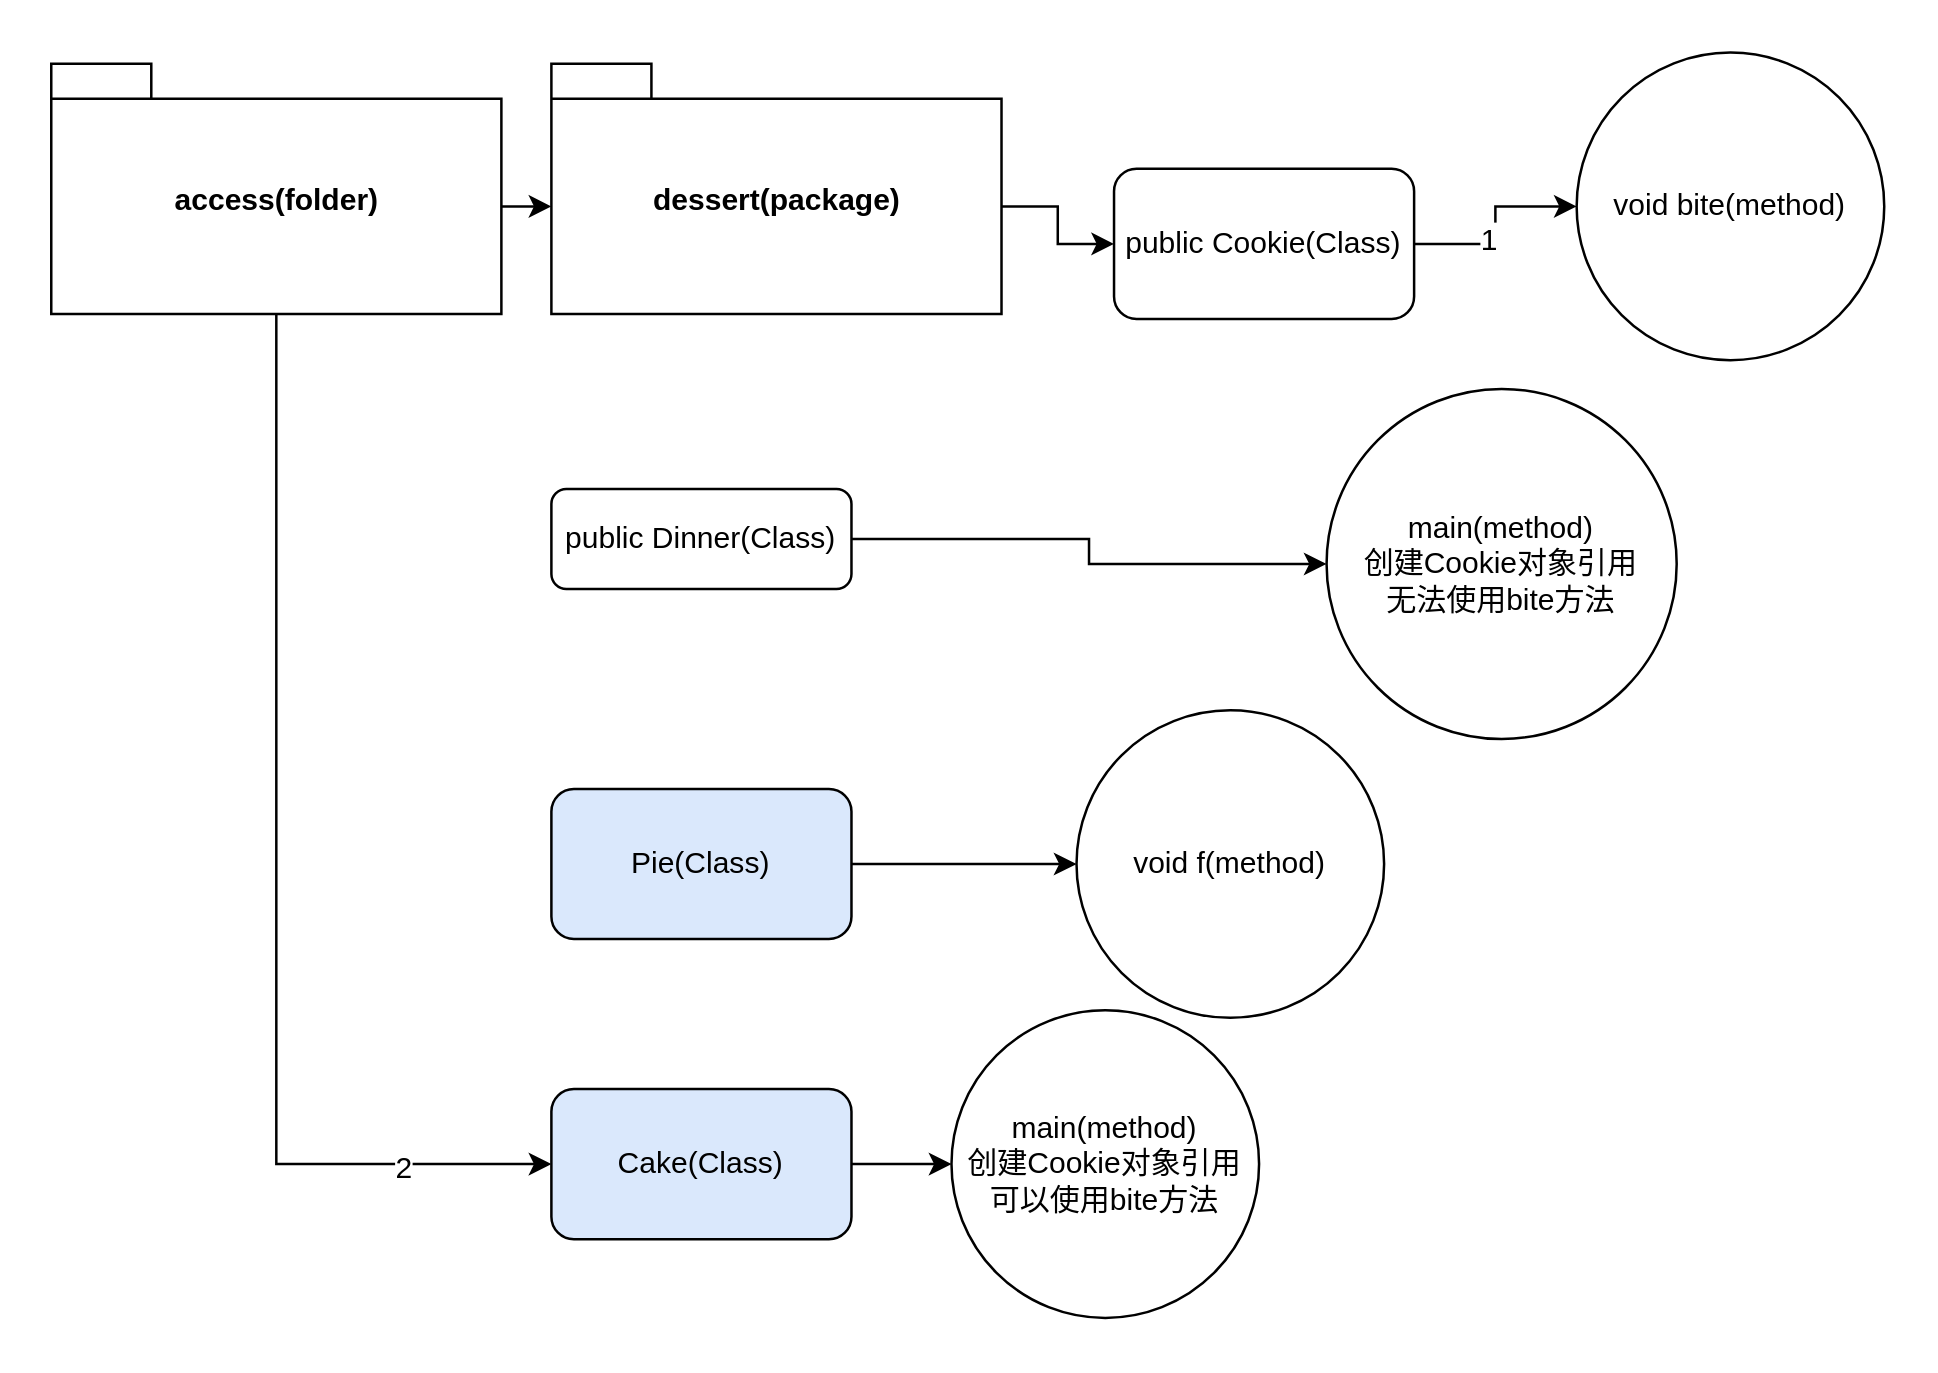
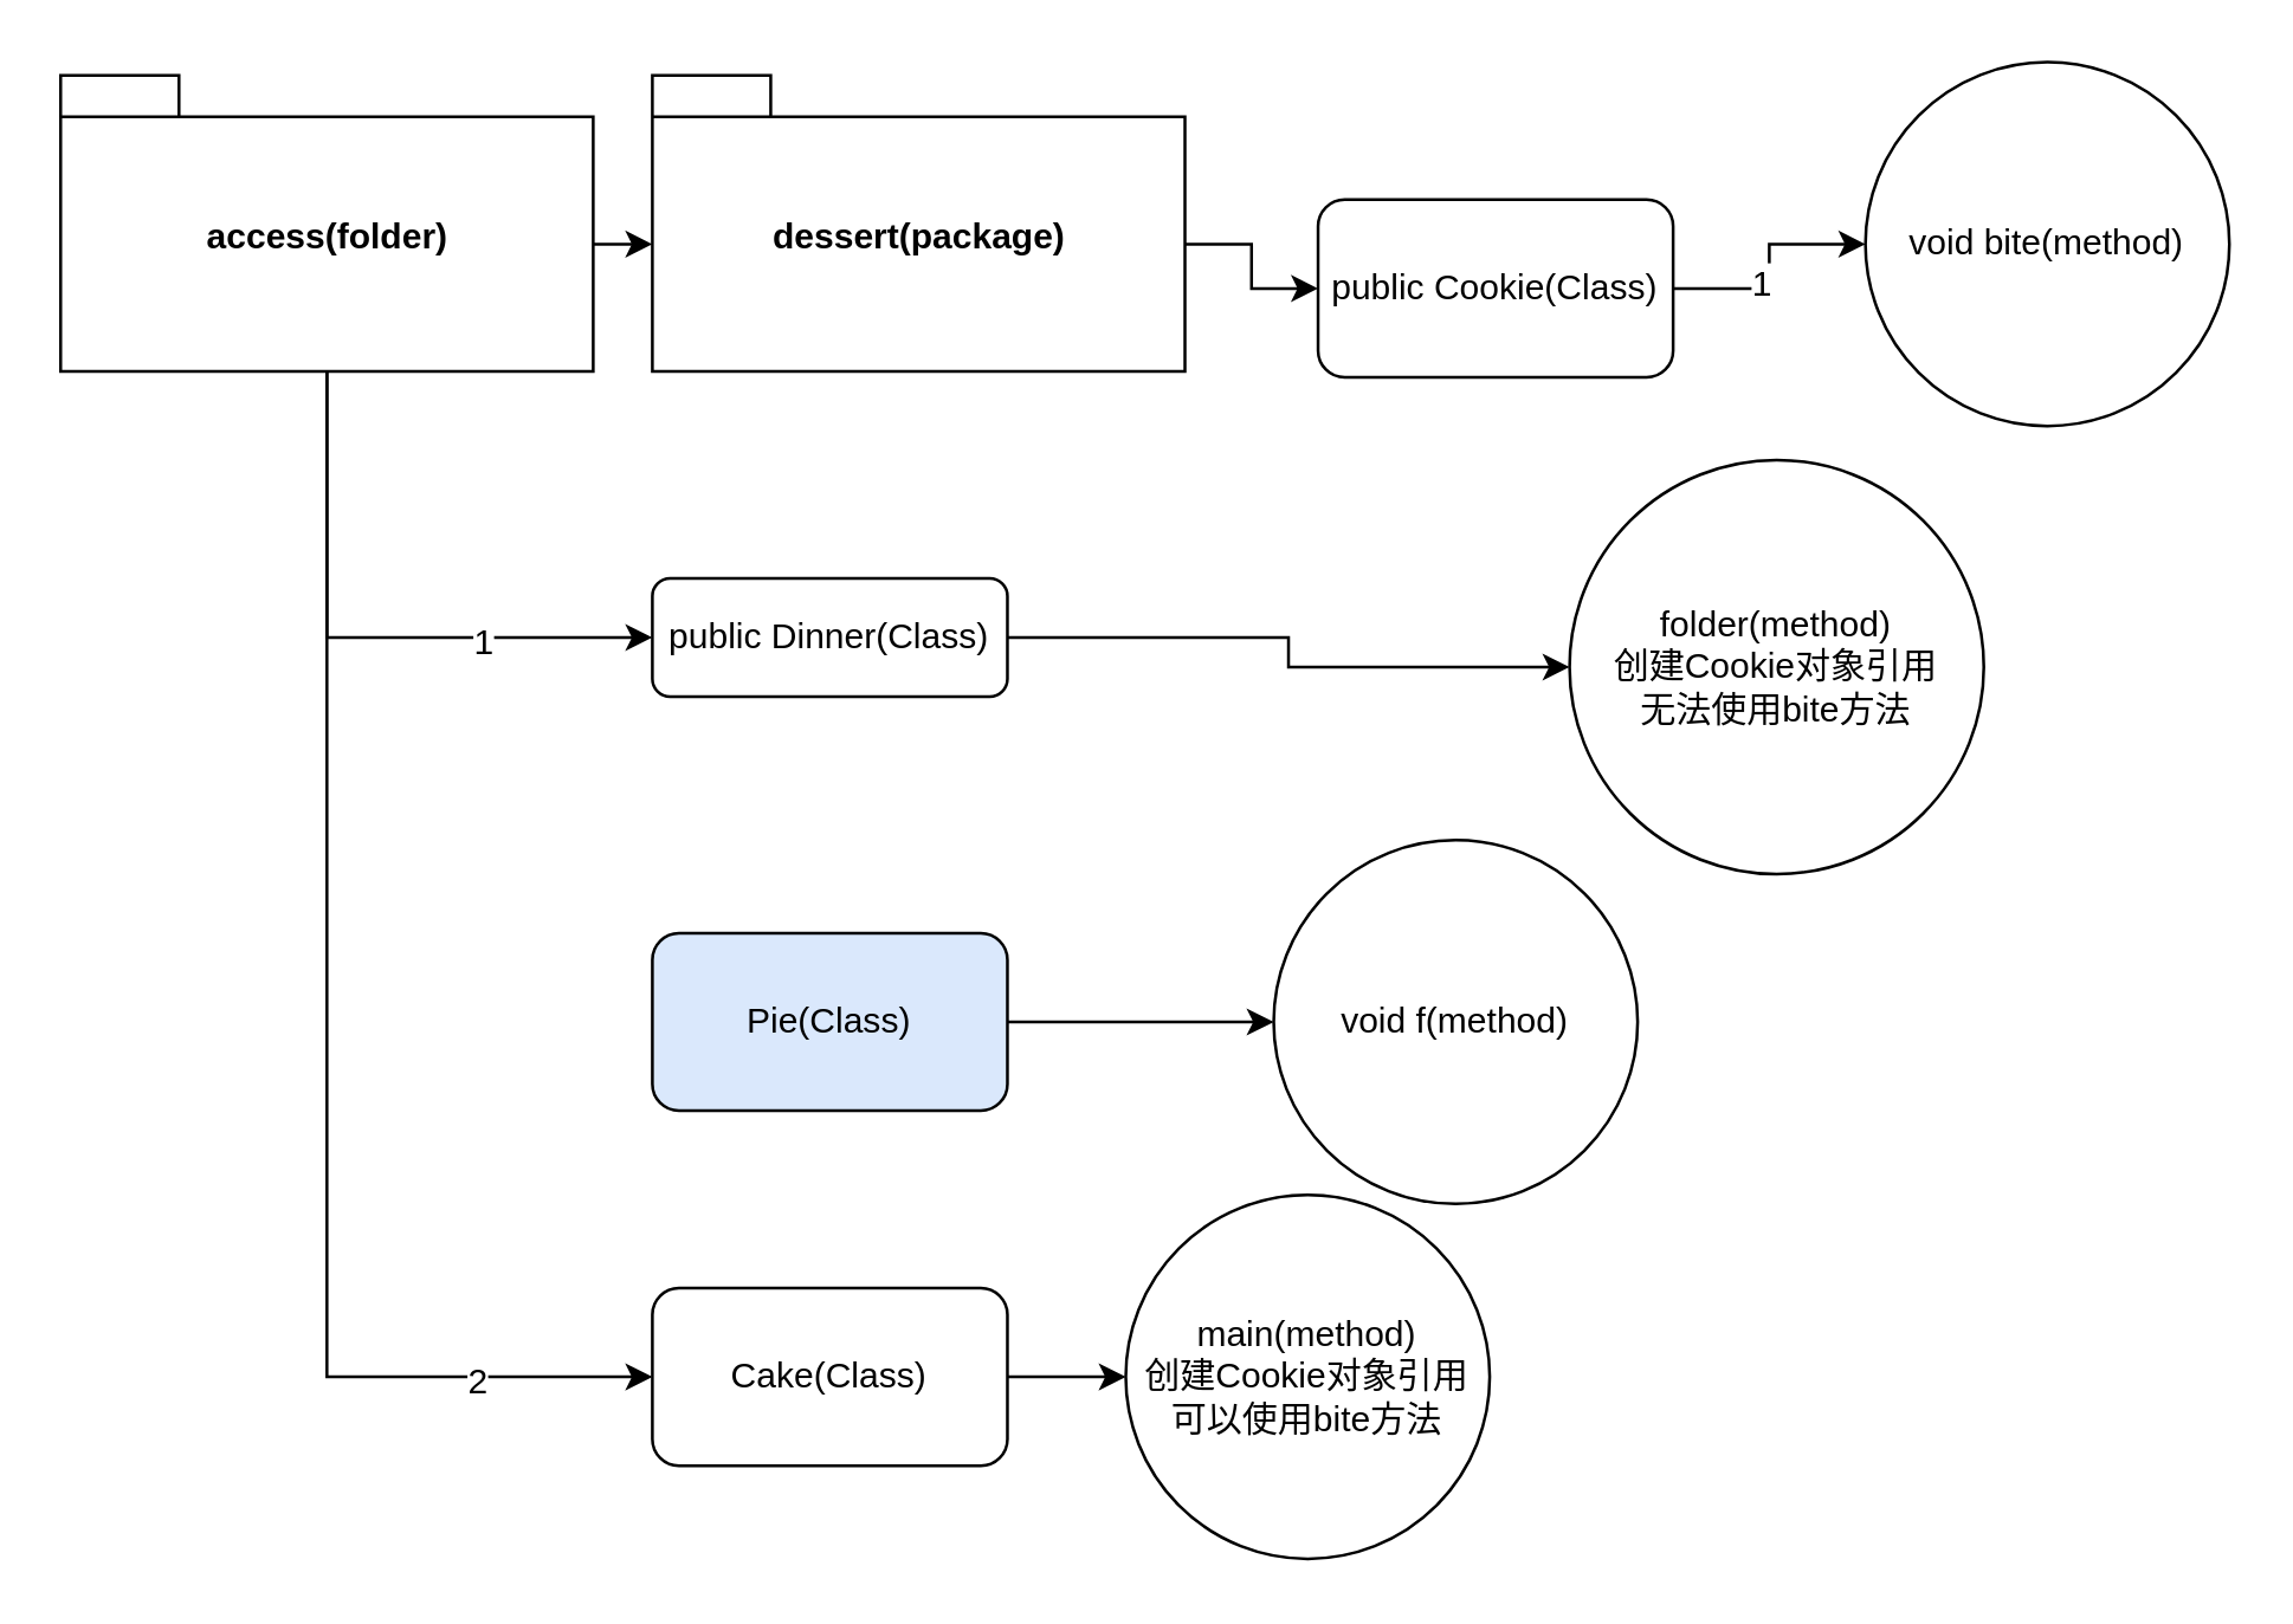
+ <mxCell id="3" style="edgeStyle=orthogonalEdgeStyle;rounded=0;orthogonalLoop=1;jettySize=auto;html=1;exitX=0.5;exitY=1;exitDx=0;exitDy=0;exitPerimeter=0;entryX=0;entryY=0.5;entryDx=0;entryDy=0;" edge="1" parent="1" source="7" target="14"><mxGeometry relative="1" as="geometry" /></mxCell>
+ <mxCell id="4" value="1" style="text;html=1;resizable=0;points=[];align=center;verticalAlign=middle;labelBackgroundColor=#ffffff;" vertex="1" connectable="0" parent="3"><mxGeometry x="0.419" y="-1" relative="1" as="geometry"><mxPoint as="offset" /></mxGeometry></mxCell>
- <mxCell id="16" value="main(method)&lt;br&gt;创建Cookie对象引用&lt;br&gt;无法使用bite方法" style="ellipse;whiteSpace=wrap;html=1;aspect=fixed;" vertex="1" parent="1"><mxGeometry x="530" y="155" width="140" height="140" as="geometry" /></mxCell>
+ <mxCell id="16" value="folder(method)&lt;br&gt;创建Cookie对象引用&lt;br&gt;无法使用bite方法" style="ellipse;whiteSpace=wrap;html=1;aspect=fixed;" vertex="1" parent="1"><mxGeometry x="530" y="155" width="140" height="140" as="geometry" /></mxCell>
- <mxCell id="18" value="Cake(Class)" style="rounded=1;whiteSpace=wrap;html=1;fillColor=#dae8fc;" vertex="1" parent="1"><mxGeometry x="220" y="435" width="120" height="60" as="geometry" /></mxCell>
+ <mxCell id="18" value="Cake(Class)" style="rounded=1;whiteSpace=wrap;html=1;" vertex="1" parent="1"><mxGeometry x="220" y="435" width="120" height="60" as="geometry" /></mxCell>
